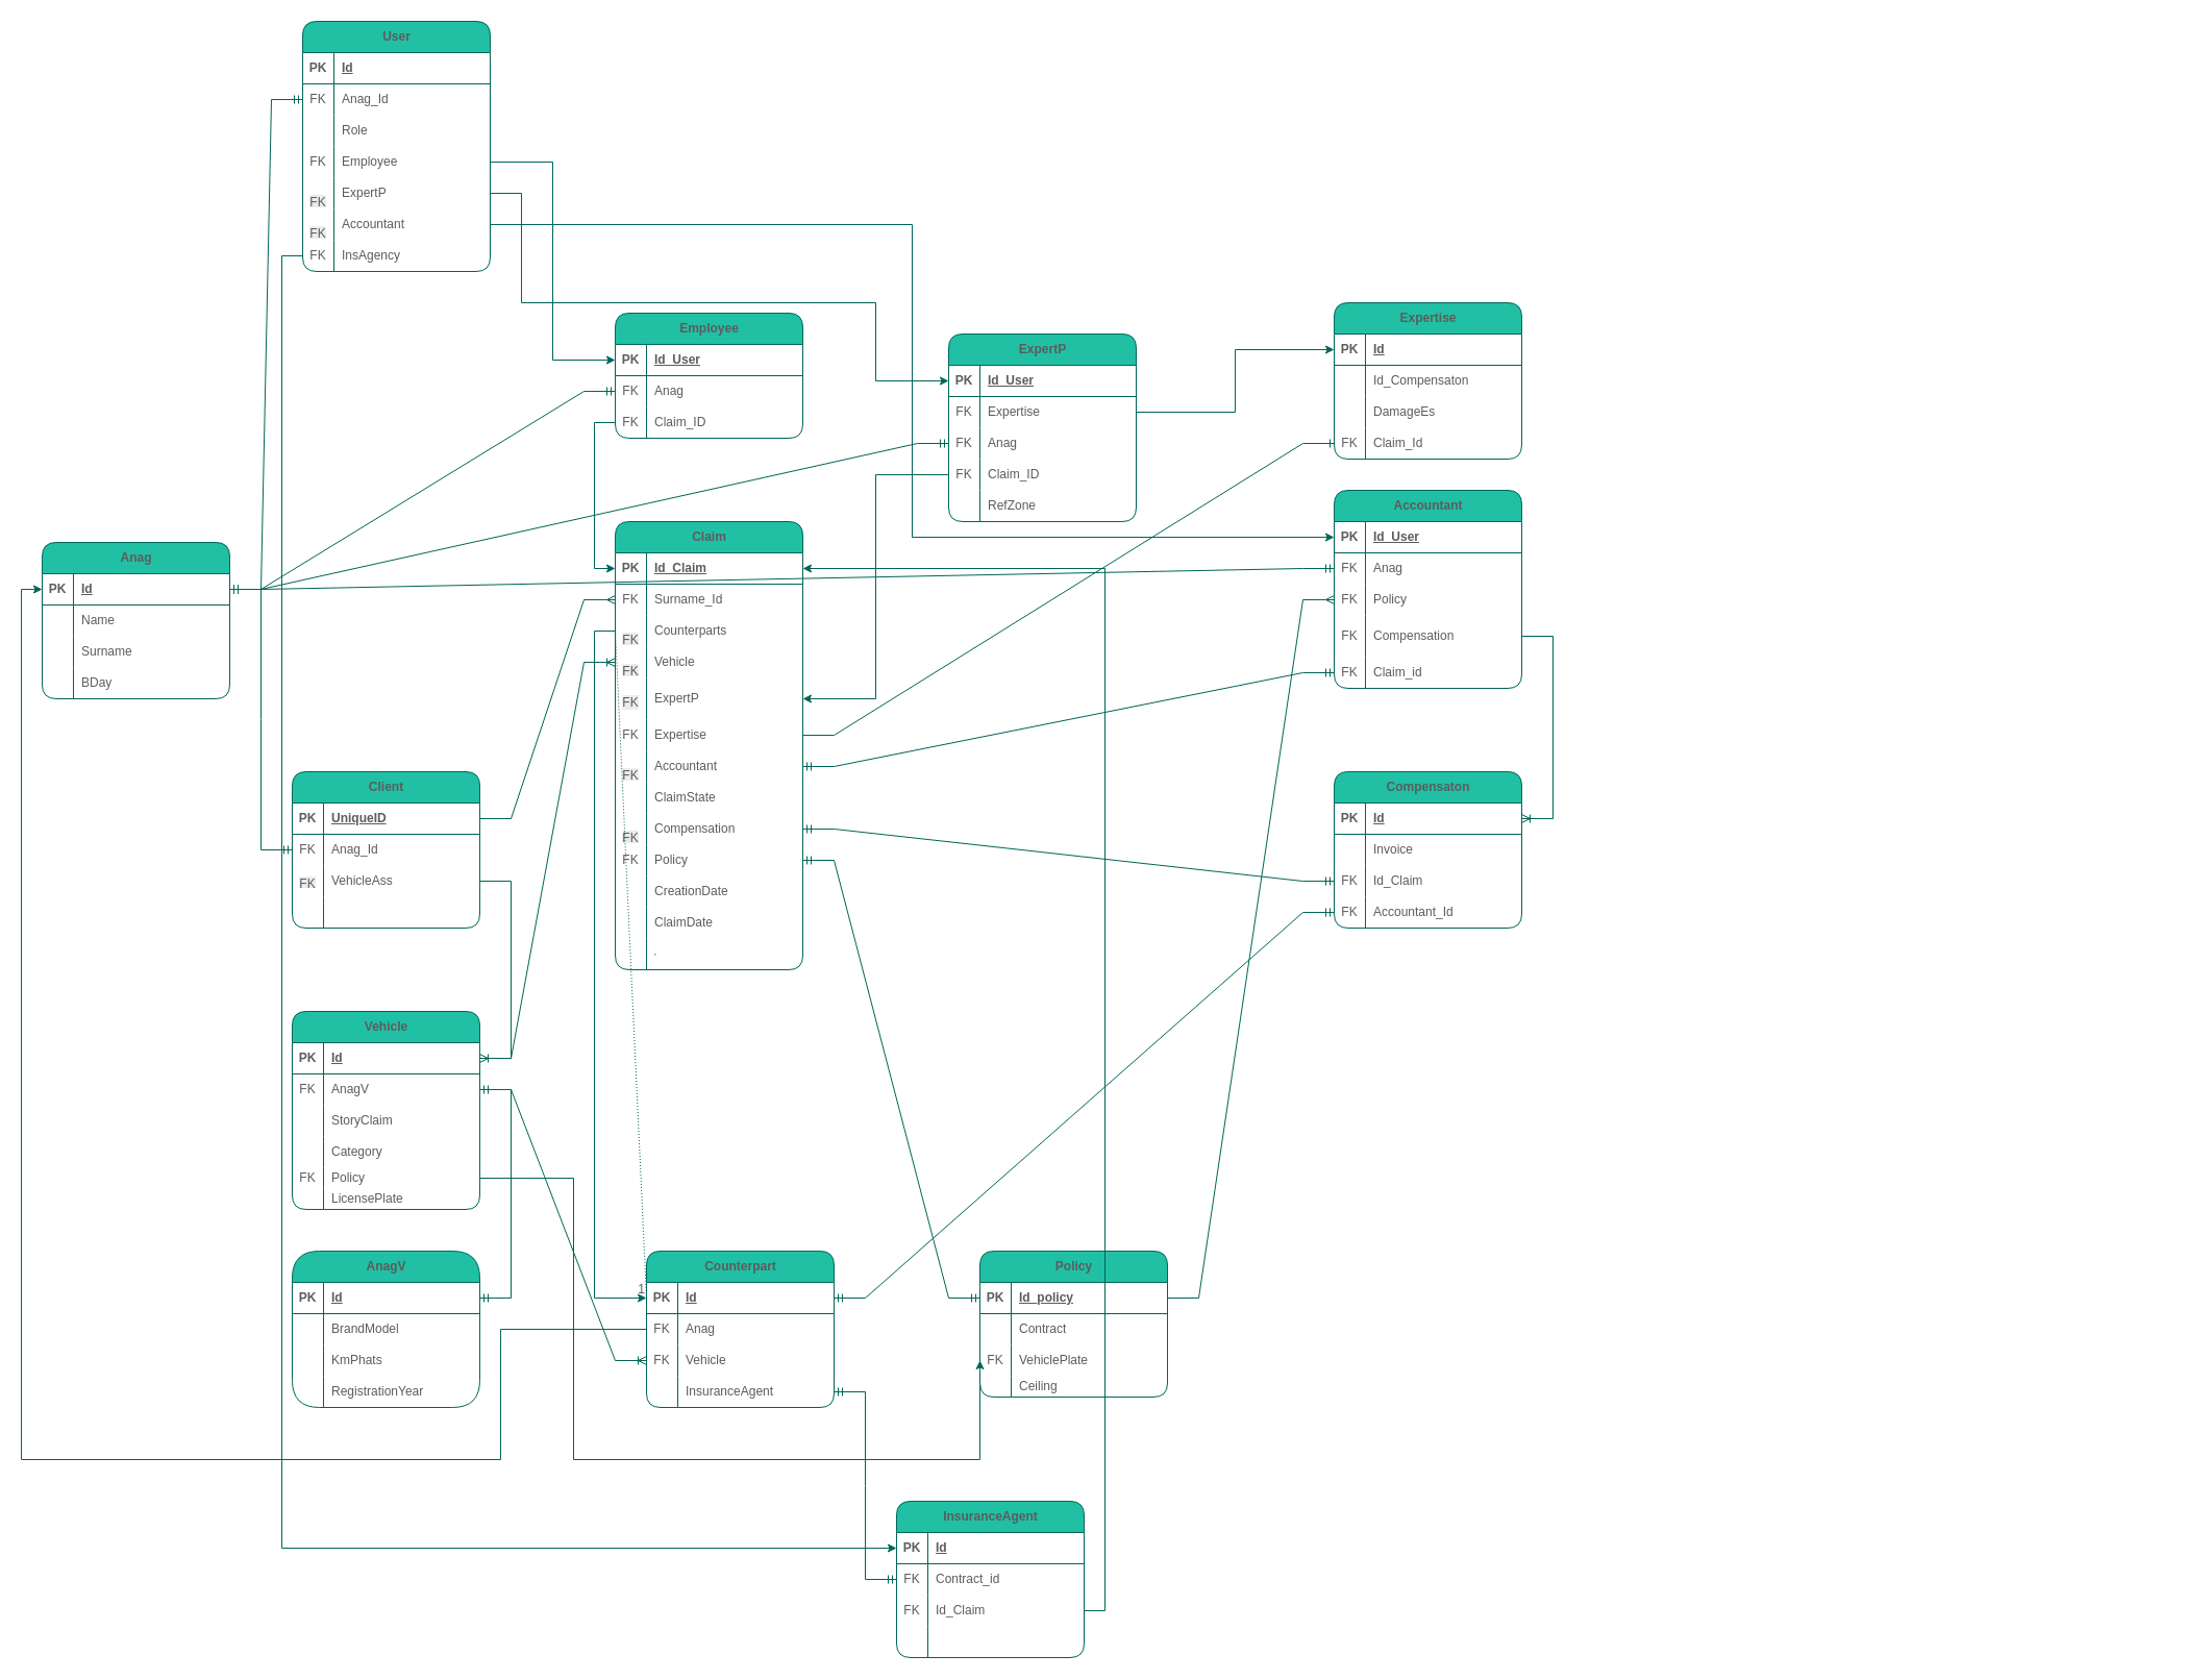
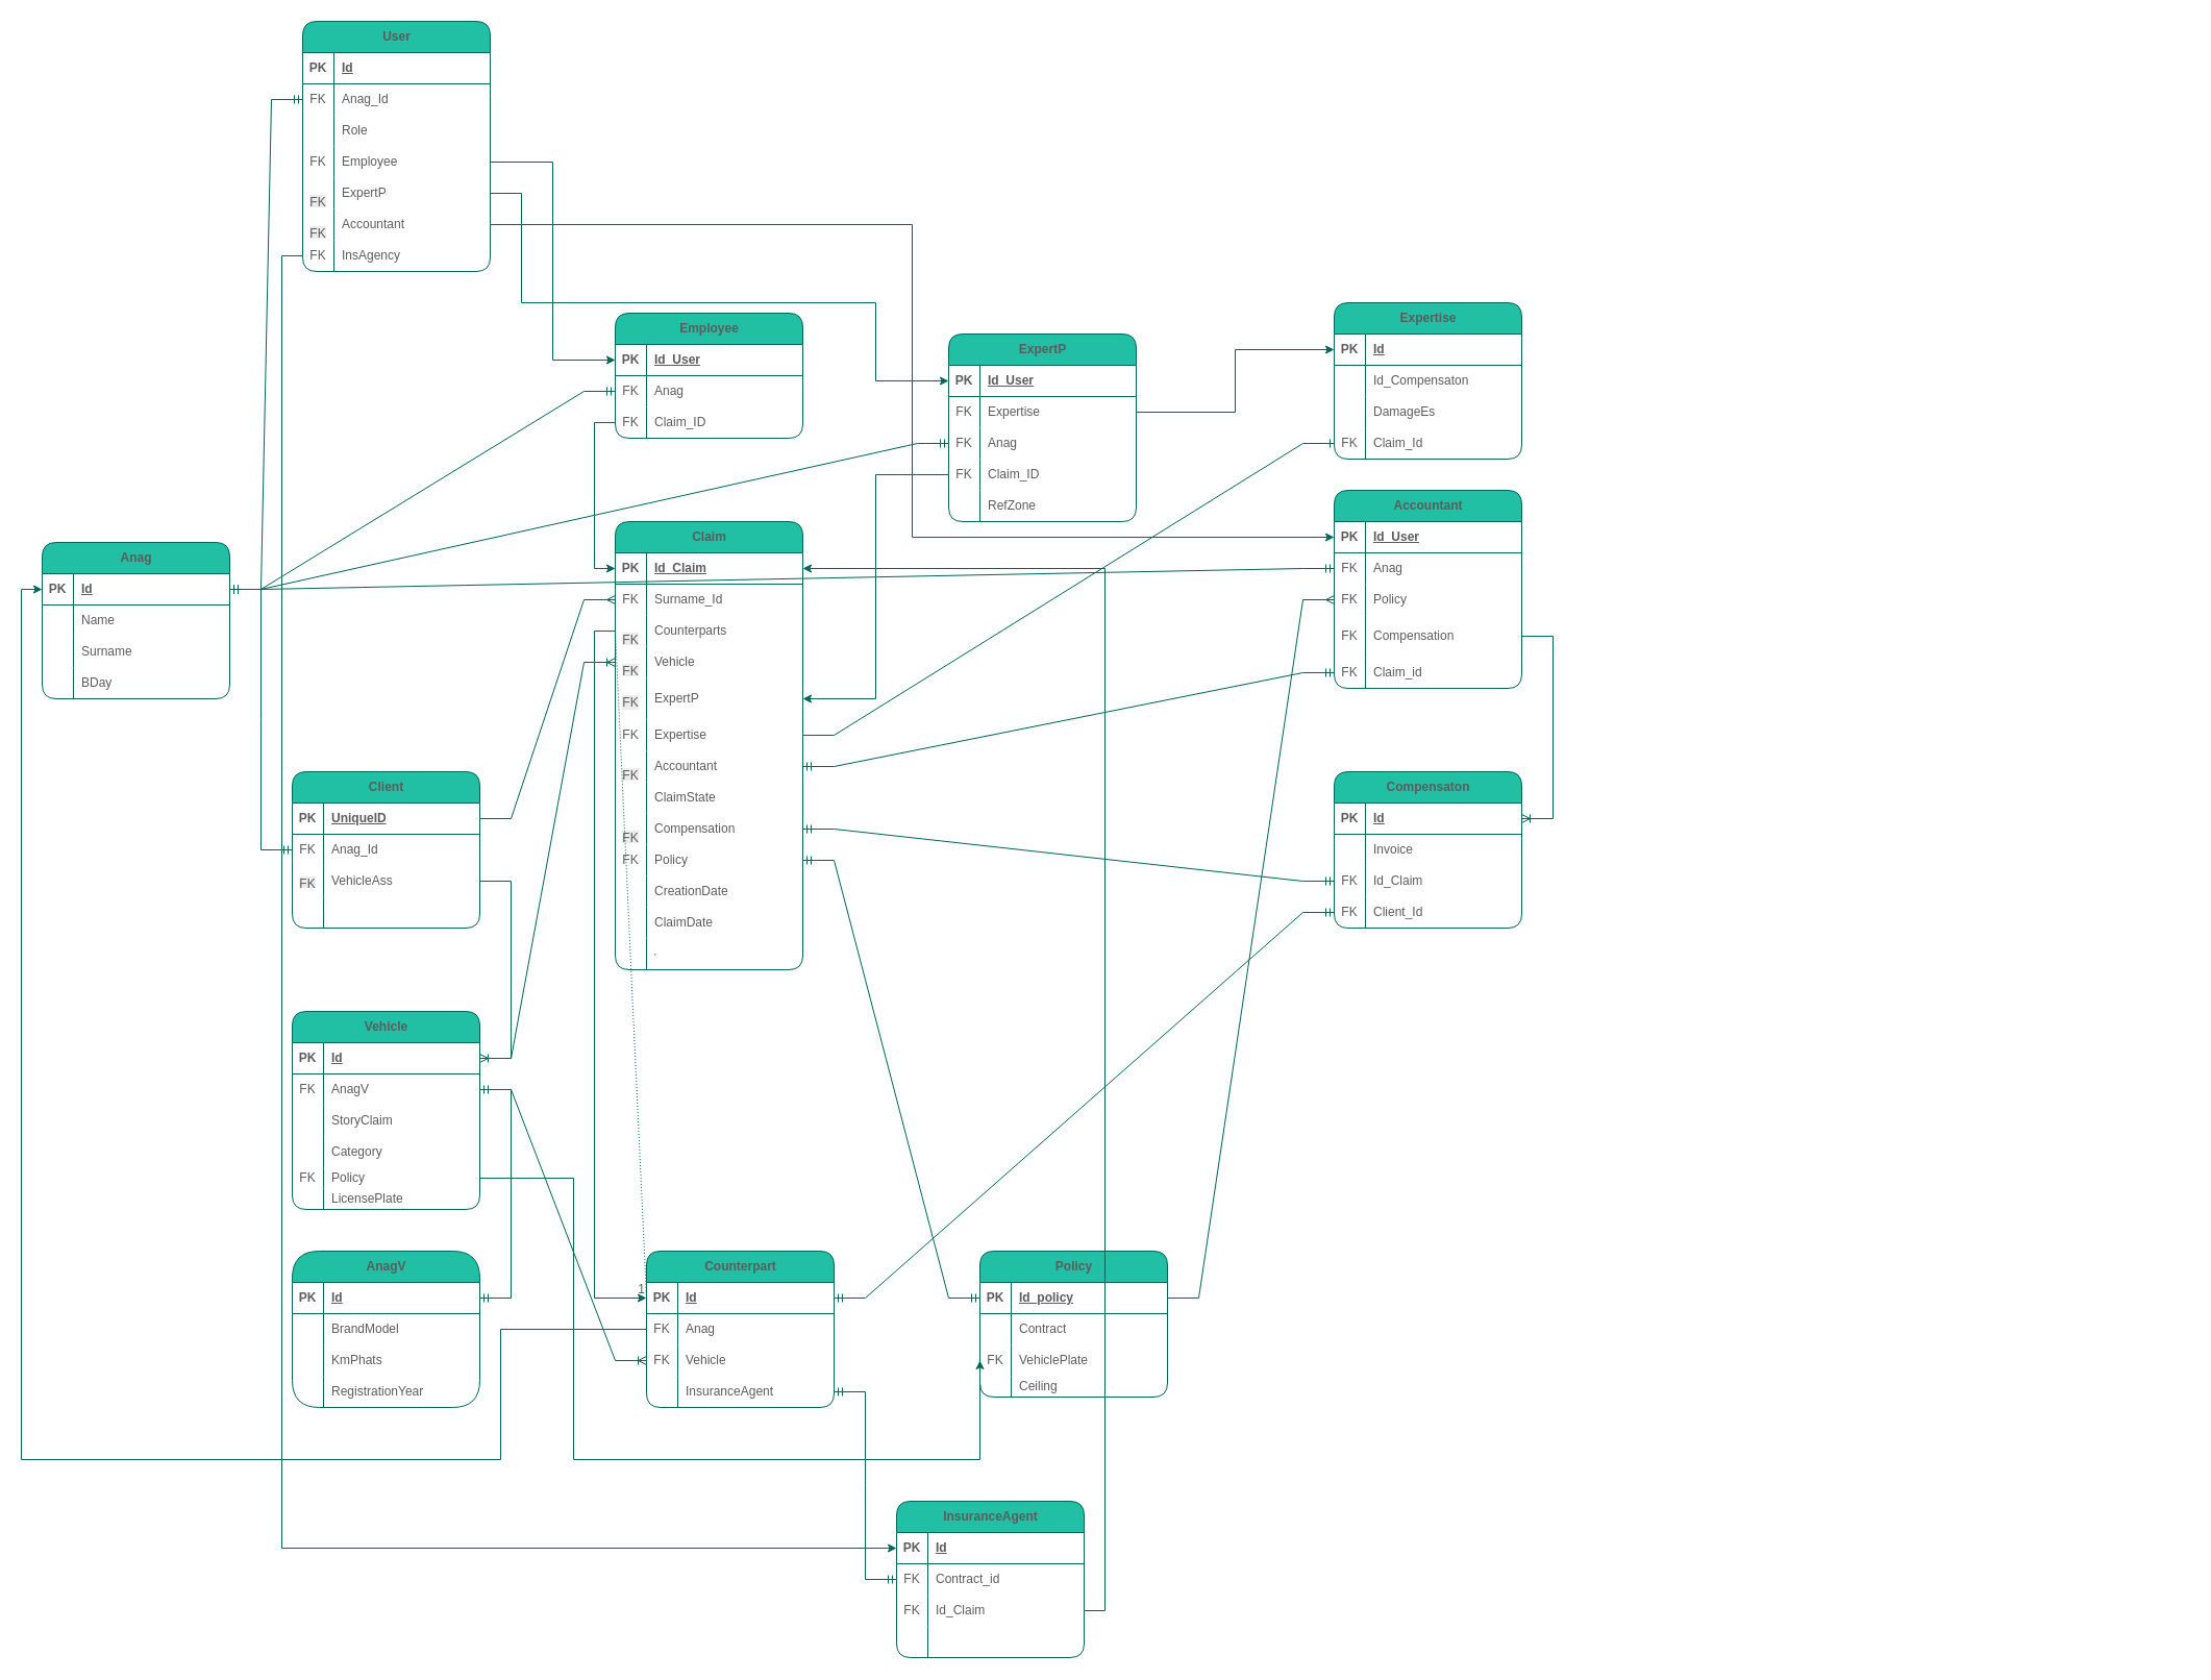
- <mxCell id="202" value="Accountant_Id" style="shape=partialRectangle;connectable=0;fillColor=none;top=0;left=0;bottom=0;right=0;align=left;spacingLeft=6;overflow=hidden;whiteSpace=wrap;html=1;allowArrows=1;recursiveResize=1;labelBackgroundColor=none;strokeColor=#006658;fontColor=#5C5C5C;" vertex="1" parent="200"><mxGeometry x="30" width="150" height="30" as="geometry"><mxRectangle width="150" height="30" as="alternateBounds" /></mxGeometry></mxCell>
+ <mxCell id="202" value="Client_Id" style="shape=partialRectangle;connectable=0;fillColor=none;top=0;left=0;bottom=0;right=0;align=left;spacingLeft=6;overflow=hidden;whiteSpace=wrap;html=1;allowArrows=1;recursiveResize=1;labelBackgroundColor=none;strokeColor=#006658;fontColor=#5C5C5C;" vertex="1" parent="200"><mxGeometry x="30" width="150" height="30" as="geometry"><mxRectangle width="150" height="30" as="alternateBounds" /></mxGeometry></mxCell>
